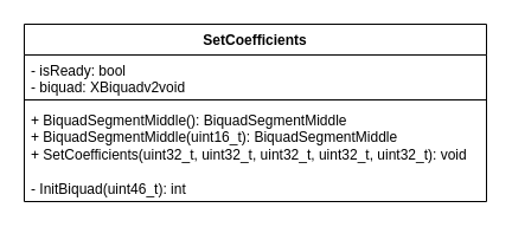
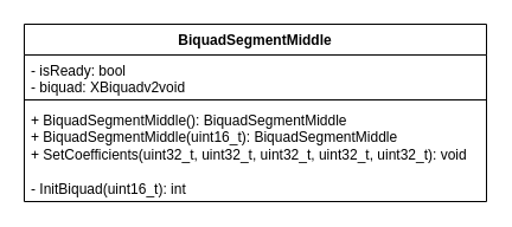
- <mxCell id="2" value="SetCoefficients" style="swimlane;fontStyle=1;align=center;verticalAlign=top;childLayout=stackLayout;horizontal=1;startSize=26;horizontalStack=0;resizeParent=1;resizeParentMax=0;resizeLast=0;collapsible=1;marginBottom=0;whiteSpace=wrap;html=1;" vertex="1" parent="1"><mxGeometry x="20" y="20" width="390" height="150" as="geometry" /></mxCell>
+ <mxCell id="2" value="BiquadSegmentMiddle" style="swimlane;fontStyle=1;align=center;verticalAlign=top;childLayout=stackLayout;horizontal=1;startSize=26;horizontalStack=0;resizeParent=1;resizeParentMax=0;resizeLast=0;collapsible=1;marginBottom=0;whiteSpace=wrap;html=1;" vertex="1" parent="1"><mxGeometry x="20" y="20" width="390" height="150" as="geometry" /></mxCell>
- <mxCell id="5" value="+&amp;nbsp;BiquadSegmentMiddle():&amp;nbsp;BiquadSegmentMiddle&lt;br&gt;+&amp;nbsp;BiquadSegmentMiddle(uint16_t):&amp;nbsp;BiquadSegmentMiddle&lt;br&gt;+ SetCoefficients(uint32_t, uint32_t, uint32_t, uint32_t, uint32_t): void&lt;br&gt;&lt;br&gt;- InitBiquad(uint46_t): int" style="text;strokeColor=none;fillColor=none;align=left;verticalAlign=top;spacingLeft=4;spacingRight=4;overflow=hidden;rotatable=0;points=[[0,0.5],[1,0.5]];portConstraint=eastwest;whiteSpace=wrap;html=1;" vertex="1" parent="2"><mxGeometry y="68" width="390" height="82" as="geometry" /></mxCell>
+ <mxCell id="5" value="+&amp;nbsp;BiquadSegmentMiddle():&amp;nbsp;BiquadSegmentMiddle&lt;br&gt;+&amp;nbsp;BiquadSegmentMiddle(uint16_t):&amp;nbsp;BiquadSegmentMiddle&lt;br&gt;+ SetCoefficients(uint32_t, uint32_t, uint32_t, uint32_t, uint32_t): void&lt;br&gt;&lt;br&gt;- InitBiquad(uint16_t): int" style="text;strokeColor=none;fillColor=none;align=left;verticalAlign=top;spacingLeft=4;spacingRight=4;overflow=hidden;rotatable=0;points=[[0,0.5],[1,0.5]];portConstraint=eastwest;whiteSpace=wrap;html=1;" vertex="1" parent="2"><mxGeometry y="68" width="390" height="82" as="geometry" /></mxCell>
